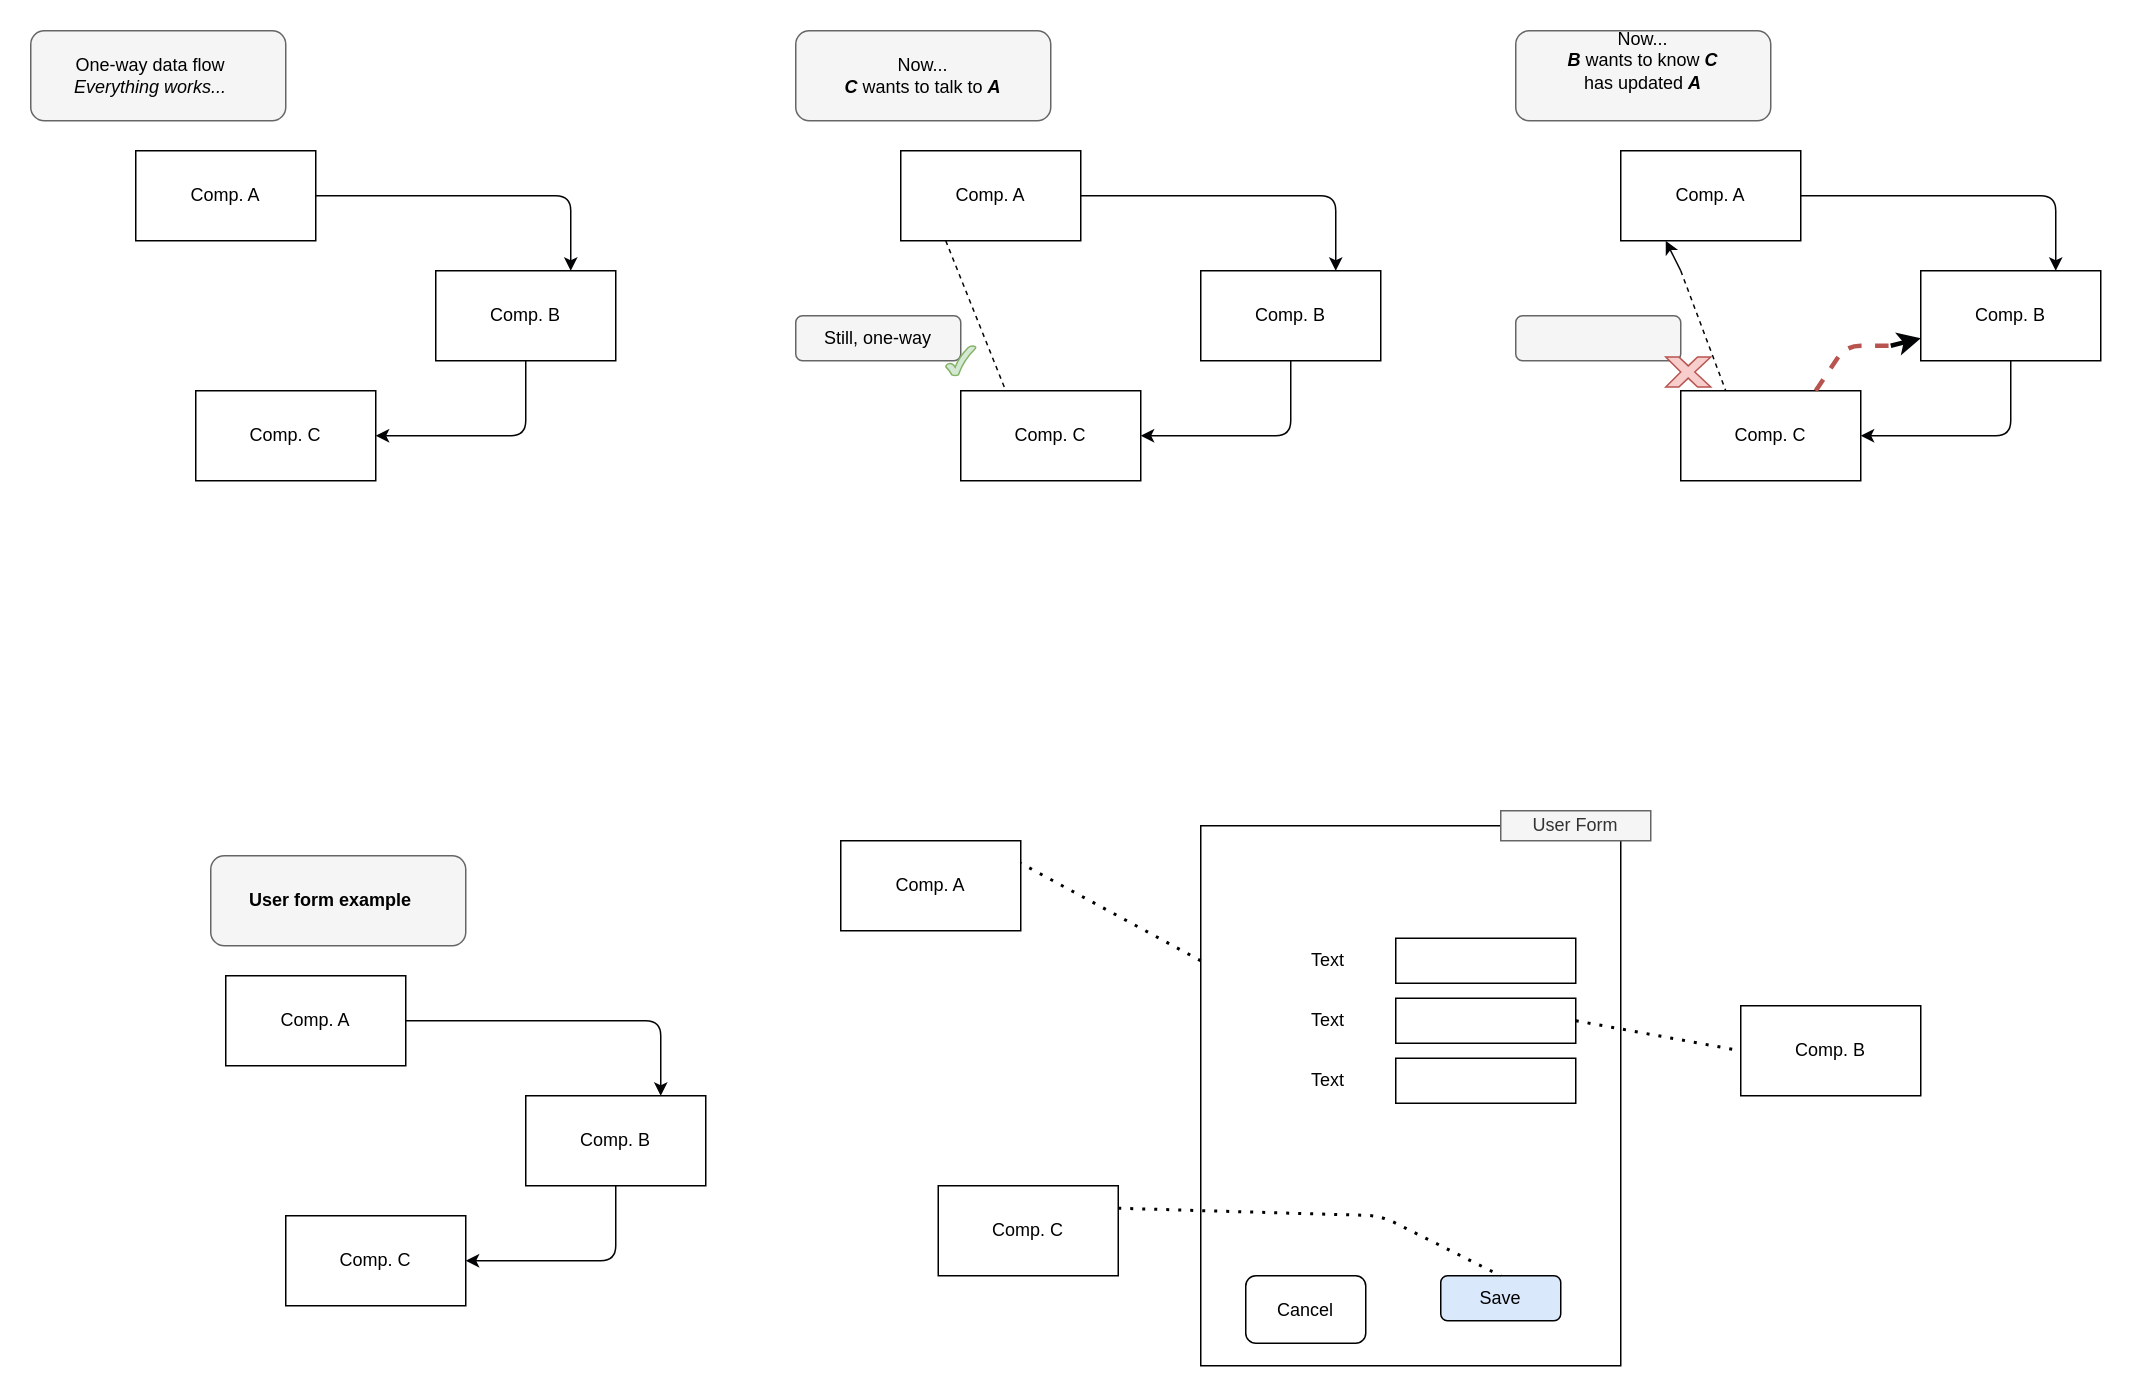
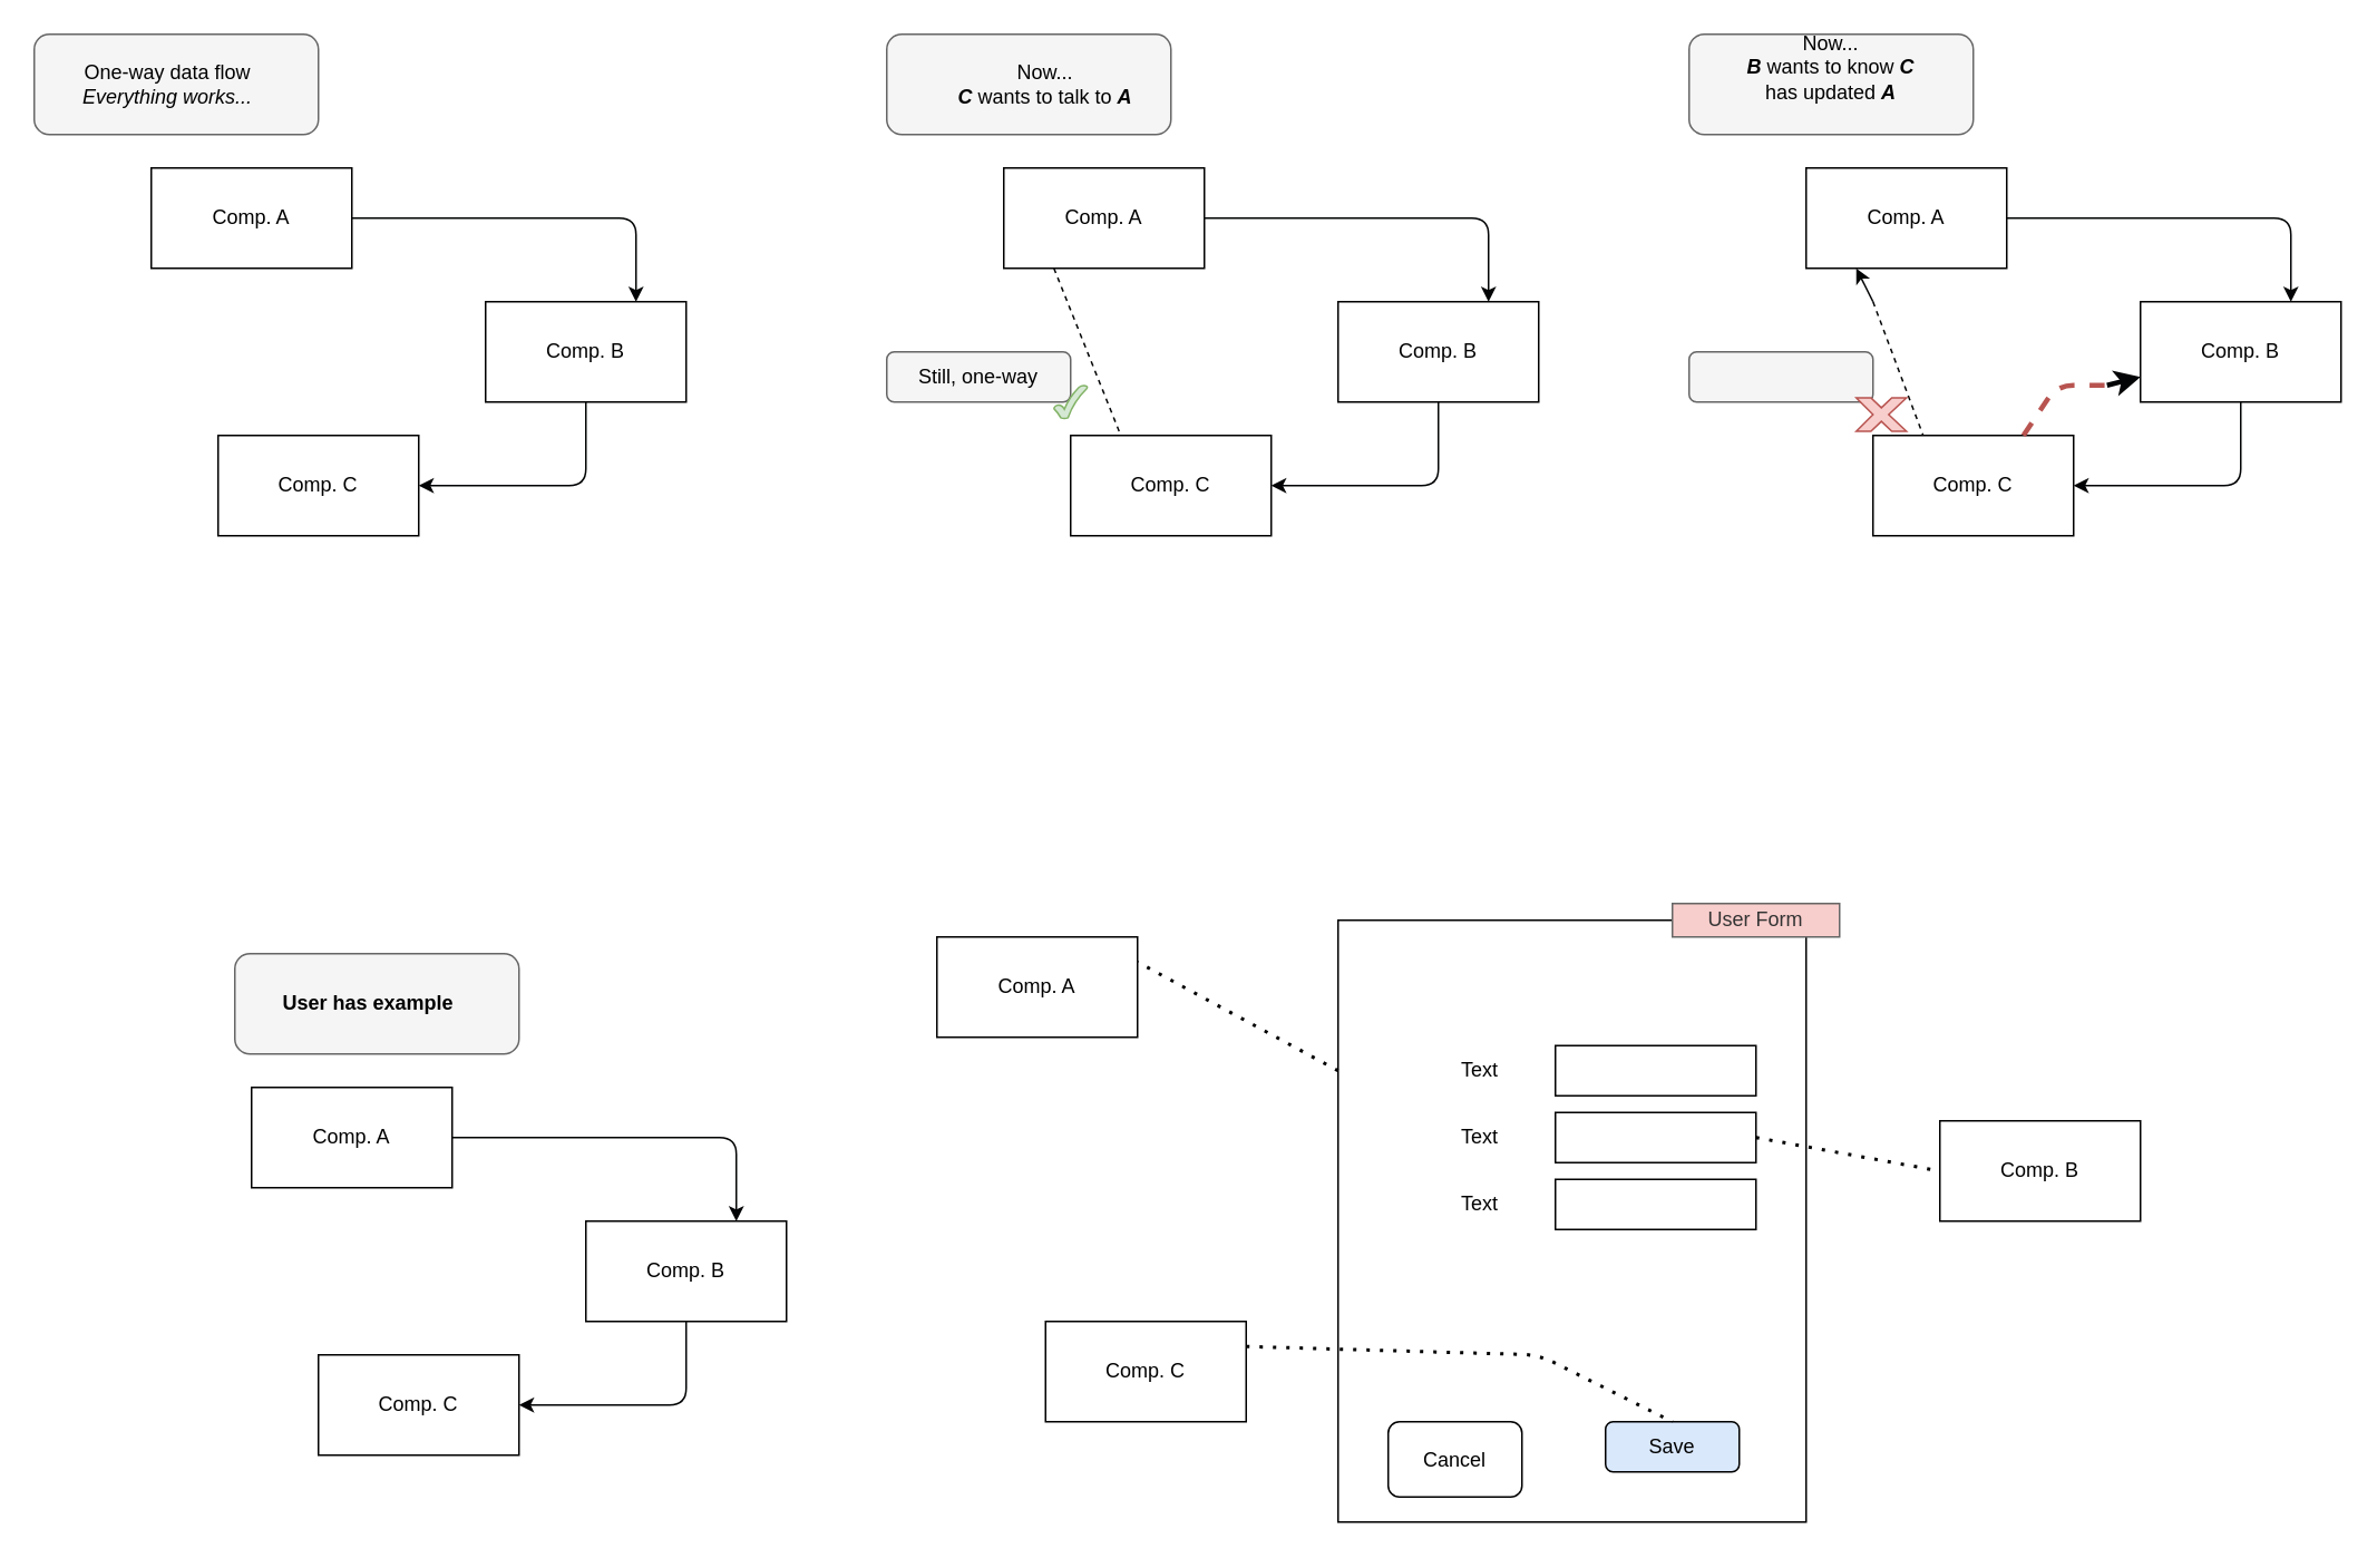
- <mxCell id="15" value="Now...&lt;br&gt;&lt;b&gt;&lt;i&gt;C&lt;/i&gt;&lt;/b&gt; wants to talk to &lt;b&gt;&lt;i&gt;A&lt;/i&gt;&lt;/b&gt;" style="text;html=1;strokeColor=none;fillColor=none;align=center;verticalAlign=middle;whiteSpace=wrap;rounded=0;" vertex="1" parent="1"><mxGeometry x="555" y="35" width="120" height="30" as="geometry" /></mxCell>
+ <mxCell id="15" value="Now...&lt;br&gt;&lt;b&gt;&lt;i&gt;C&lt;/i&gt;&lt;/b&gt; wants to talk to &lt;b&gt;&lt;i&gt;A&lt;/i&gt;&lt;/b&gt;" style="text;html=1;strokeColor=none;fillColor=none;align=center;verticalAlign=middle;whiteSpace=wrap;rounded=0;" vertex="1" parent="1"><mxGeometry x="565" y="35" width="120" height="30" as="geometry" /></mxCell>
- <mxCell id="41" value="User Form" style="rounded=0;whiteSpace=wrap;html=1;fillColor=#f5f5f5;strokeColor=#666666;fontColor=#333333;" vertex="1" parent="1"><mxGeometry x="1000" y="540" width="100" height="20" as="geometry" /></mxCell>
+ <mxCell id="41" value="User Form" style="rounded=0;whiteSpace=wrap;html=1;fillColor=#f8cecc;strokeColor=#666666;fontColor=#333333;" vertex="1" parent="1"><mxGeometry x="1000" y="540" width="100" height="20" as="geometry" /></mxCell>
- <mxCell id="39" value="&lt;b&gt;User form example&lt;/b&gt;" style="text;html=1;strokeColor=none;fillColor=none;align=center;verticalAlign=middle;whiteSpace=wrap;rounded=0;" vertex="1" parent="1"><mxGeometry x="160" y="590" width="120" height="20" as="geometry" /></mxCell>
+ <mxCell id="39" value="&lt;b&gt;User has example&lt;/b&gt;" style="text;html=1;strokeColor=none;fillColor=none;align=center;verticalAlign=middle;whiteSpace=wrap;rounded=0;" vertex="1" parent="1"><mxGeometry x="160" y="590" width="120" height="20" as="geometry" /></mxCell>
